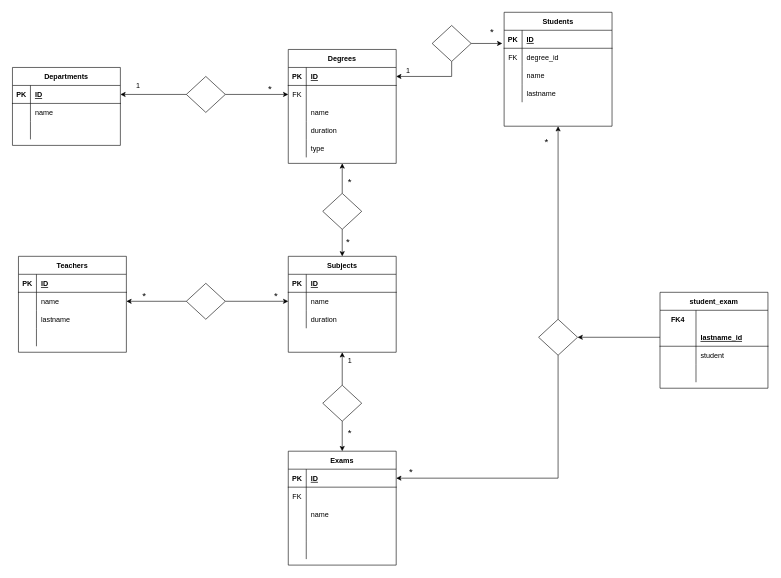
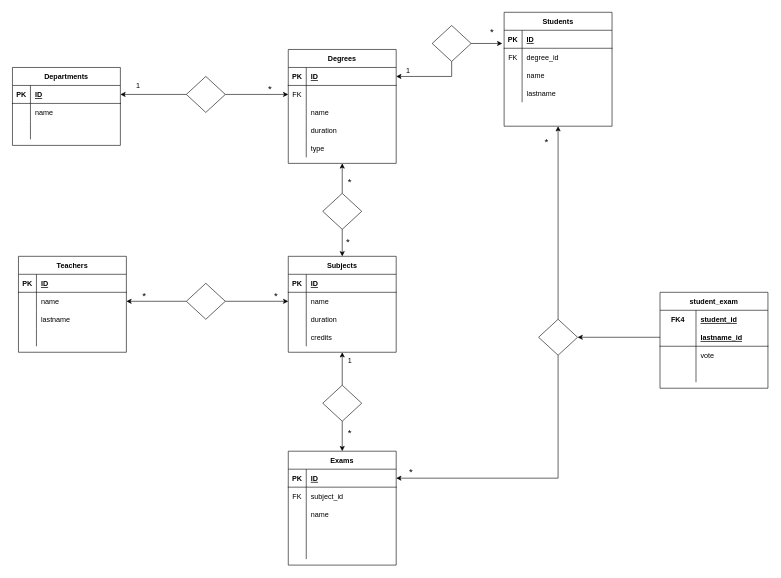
+ <mxCell id="117" value="student_id" style="shape=partialRectangle;connectable=0;fillColor=none;top=0;left=0;bottom=0;right=0;align=left;spacingLeft=6;fontStyle=5;overflow=hidden;" vertex="1" parent="115"><mxGeometry x="60" width="120" height="30" as="geometry" /></mxCell>
+ <mxCell id="44" value="credits" style="shape=partialRectangle;connectable=0;fillColor=none;top=0;left=0;bottom=0;right=0;align=left;spacingLeft=6;overflow=hidden;" vertex="1" parent="42"><mxGeometry x="30" width="150" height="30" as="geometry" /></mxCell>
- <mxCell id="122" value="student" style="shape=partialRectangle;connectable=0;fillColor=none;top=0;left=0;bottom=0;right=0;align=left;spacingLeft=6;overflow=hidden;" vertex="1" parent="120"><mxGeometry x="60" width="120" height="30" as="geometry" /></mxCell>
+ <mxCell id="122" value="vote" style="shape=partialRectangle;connectable=0;fillColor=none;top=0;left=0;bottom=0;right=0;align=left;spacingLeft=6;overflow=hidden;" vertex="1" parent="120"><mxGeometry x="60" width="120" height="30" as="geometry" /></mxCell>
+ <mxCell id="74" value="subject_id" style="shape=partialRectangle;connectable=0;fillColor=none;top=0;left=0;bottom=0;right=0;align=left;spacingLeft=6;fontStyle=0;overflow=hidden;" vertex="1" parent="72"><mxGeometry x="30" width="150" height="30" as="geometry" /></mxCell>
